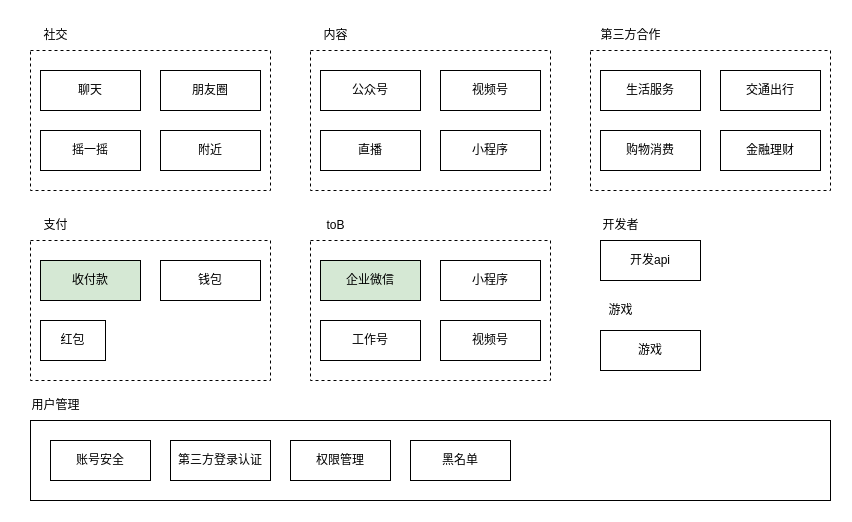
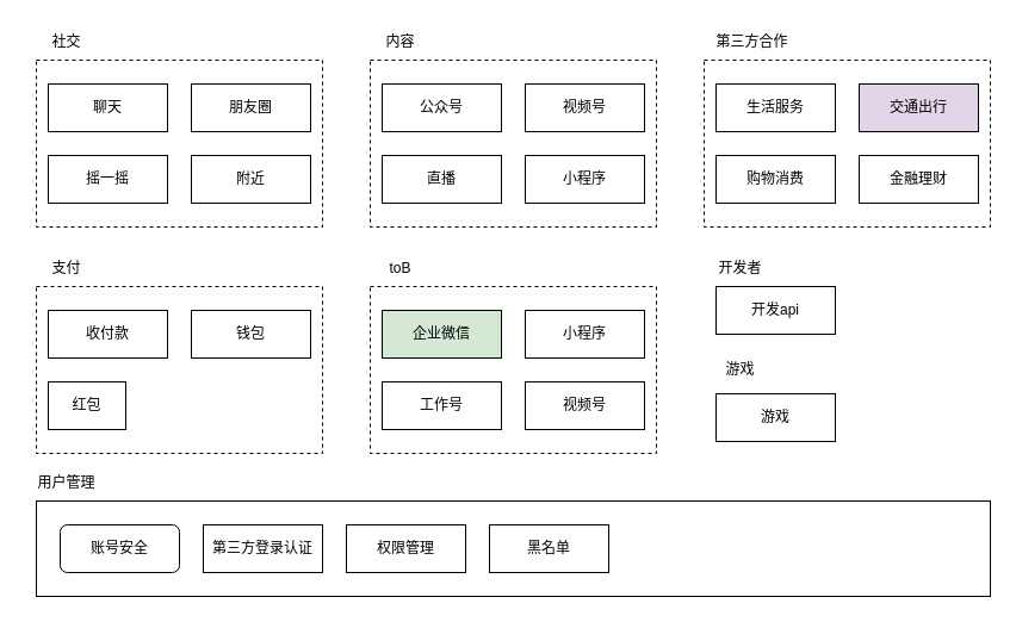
- <mxCell id="29" value="交通出行" style="rounded=0;whiteSpace=wrap;html=1;fillStyle=auto;" vertex="1" parent="1"><mxGeometry x="720" y="70" width="100" height="40" as="geometry" /></mxCell>
+ <mxCell id="29" value="交通出行" style="rounded=0;whiteSpace=wrap;html=1;fillStyle=auto;fillColor=#e1d5e7;" vertex="1" parent="1"><mxGeometry x="720" y="70" width="100" height="40" as="geometry" /></mxCell>
- <mxCell id="17" value="收付款" style="rounded=0;whiteSpace=wrap;html=1;fillStyle=auto;fillColor=#d5e8d4;" vertex="1" parent="1"><mxGeometry x="40" y="260" width="100" height="40" as="geometry" /></mxCell>
+ <mxCell id="17" value="收付款" style="rounded=0;whiteSpace=wrap;html=1;fillStyle=auto;" vertex="1" parent="1"><mxGeometry x="40" y="260" width="100" height="40" as="geometry" /></mxCell>
- <mxCell id="37" value="账号安全" style="rounded=0;whiteSpace=wrap;html=1;fillStyle=auto;" vertex="1" parent="1"><mxGeometry x="50" y="440" width="100" height="40" as="geometry" /></mxCell>
+ <mxCell id="37" value="账号安全" style="whiteSpace=wrap;html=1;fillStyle=auto;rounded=1;" vertex="1" parent="1"><mxGeometry x="50" y="440" width="100" height="40" as="geometry" /></mxCell>
